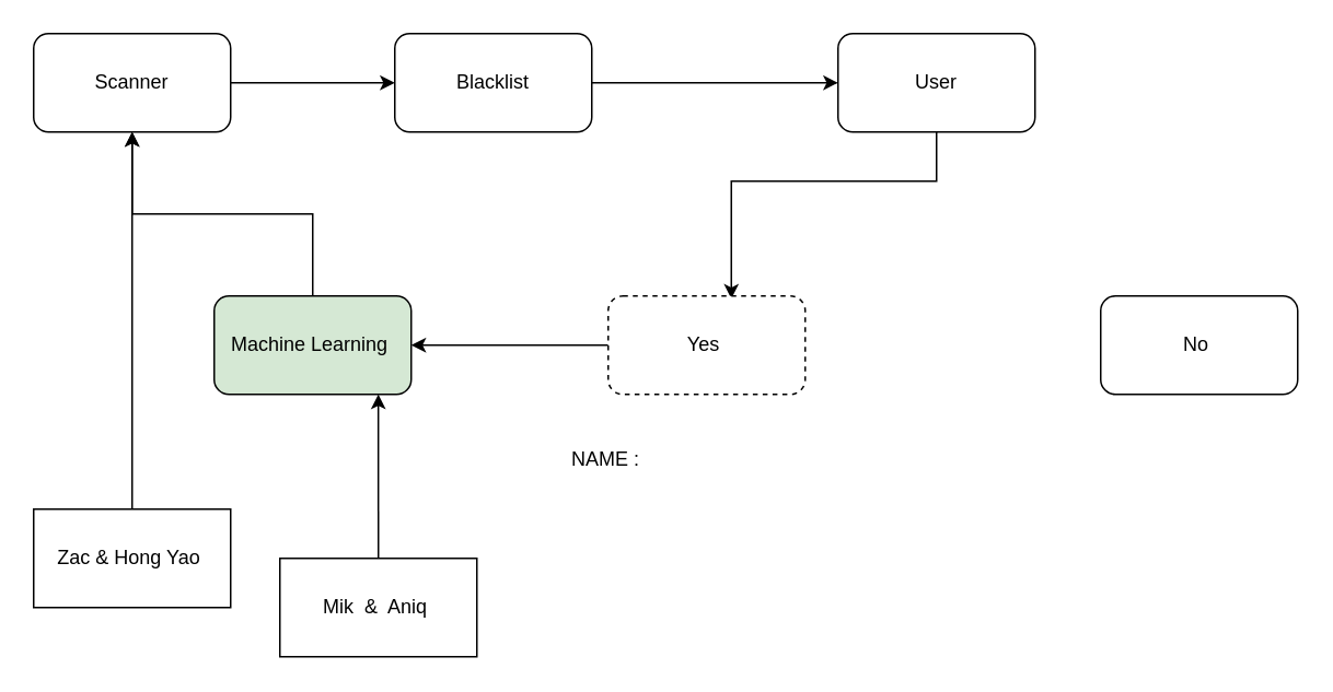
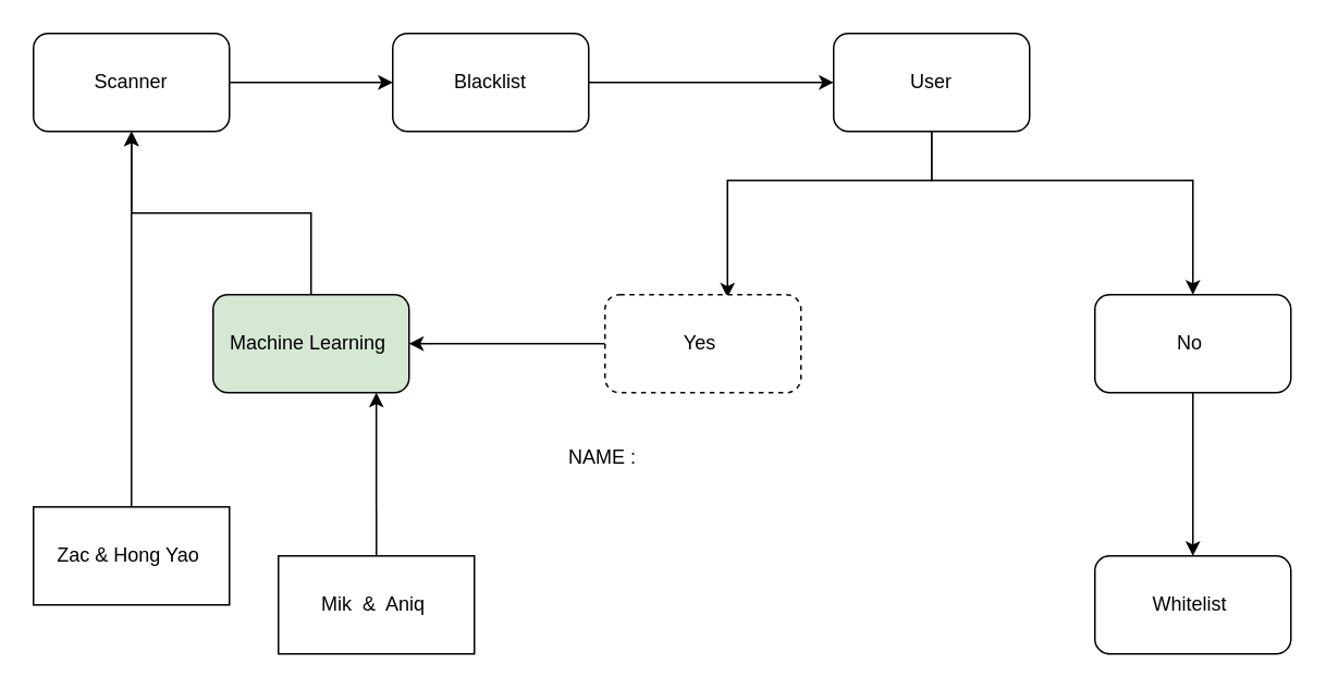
+ <mxCell id="6" style="edgeStyle=orthogonalEdgeStyle;rounded=0;orthogonalLoop=1;jettySize=auto;html=1;" edge="1" parent="1" source="7" target="11"><mxGeometry relative="1" as="geometry"><Array as="points"><mxPoint x="570" y="110" /><mxPoint x="730" y="110" /></Array></mxGeometry></mxCell>
+ <mxCell id="10" style="edgeStyle=orthogonalEdgeStyle;rounded=0;orthogonalLoop=1;jettySize=auto;html=1;entryX=0.5;entryY=0;entryDx=0;entryDy=0;" edge="1" parent="1" source="11" target="16"><mxGeometry relative="1" as="geometry"><Array as="points"><mxPoint x="730" y="290" /><mxPoint x="730" y="290" /></Array></mxGeometry></mxCell>
+ <mxCell id="16" value="Whitelist&amp;nbsp;" style="rounded=1;whiteSpace=wrap;html=1;" vertex="1" parent="1"><mxGeometry x="670" y="340" width="120" height="60" as="geometry" /></mxCell>
